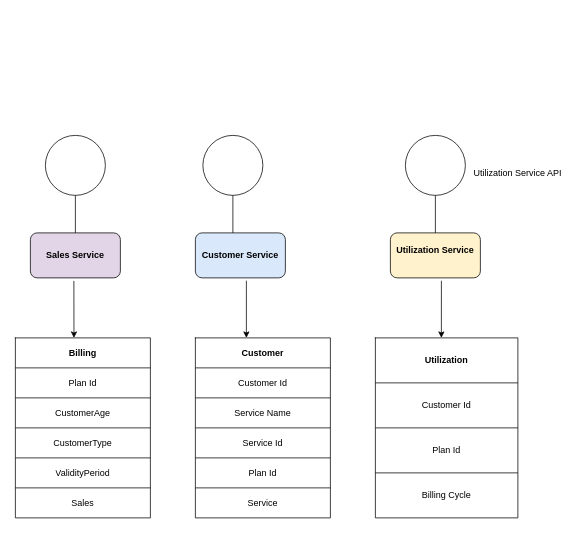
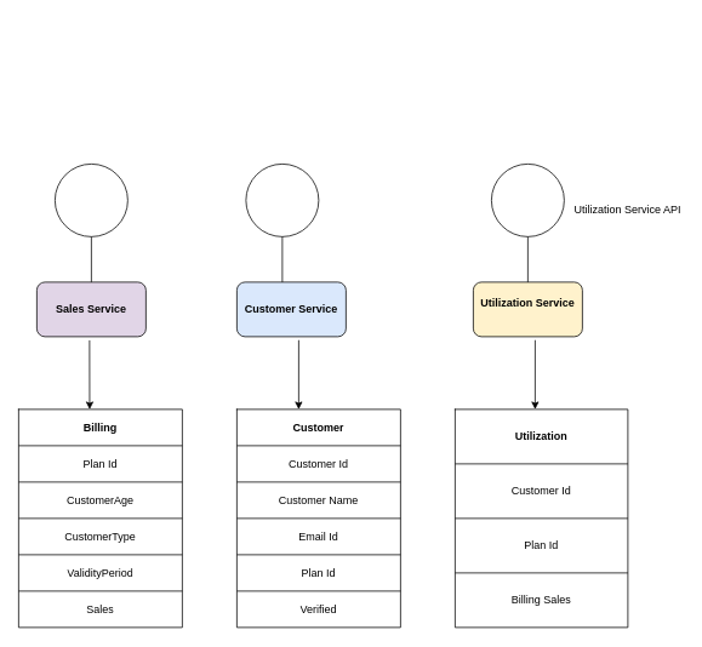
- <mxCell id="21" value="Service Name" style="shape=partialRectangle;html=1;whiteSpace=wrap;connectable=0;overflow=hidden;fillColor=none;top=0;left=0;bottom=0;right=0;pointerEvents=1;" parent="20" vertex="1"><mxGeometry width="180" height="40" as="geometry"><mxRectangle width="180" height="40" as="alternateBounds" /></mxGeometry></mxCell>
+ <mxCell id="21" value="Customer Name" style="shape=partialRectangle;html=1;whiteSpace=wrap;connectable=0;overflow=hidden;fillColor=none;top=0;left=0;bottom=0;right=0;pointerEvents=1;" parent="20" vertex="1"><mxGeometry width="180" height="40" as="geometry"><mxRectangle width="180" height="40" as="alternateBounds" /></mxGeometry></mxCell>
- <mxCell id="23" value="Service Id" style="shape=partialRectangle;html=1;whiteSpace=wrap;connectable=0;overflow=hidden;fillColor=none;top=0;left=0;bottom=0;right=0;pointerEvents=1;" parent="22" vertex="1"><mxGeometry width="180" height="40" as="geometry"><mxRectangle width="180" height="40" as="alternateBounds" /></mxGeometry></mxCell>
+ <mxCell id="23" value="Email Id" style="shape=partialRectangle;html=1;whiteSpace=wrap;connectable=0;overflow=hidden;fillColor=none;top=0;left=0;bottom=0;right=0;pointerEvents=1;" parent="22" vertex="1"><mxGeometry width="180" height="40" as="geometry"><mxRectangle width="180" height="40" as="alternateBounds" /></mxGeometry></mxCell>
- <mxCell id="36" value="Billing Cycle" style="shape=partialRectangle;html=1;whiteSpace=wrap;connectable=0;overflow=hidden;fillColor=none;top=0;left=0;bottom=0;right=0;pointerEvents=1;" parent="35" vertex="1"><mxGeometry width="190" height="60" as="geometry"><mxRectangle width="190" height="60" as="alternateBounds" /></mxGeometry></mxCell>
+ <mxCell id="36" value="Billing Sales" style="shape=partialRectangle;html=1;whiteSpace=wrap;connectable=0;overflow=hidden;fillColor=none;top=0;left=0;bottom=0;right=0;pointerEvents=1;" parent="35" vertex="1"><mxGeometry width="190" height="60" as="geometry"><mxRectangle width="190" height="60" as="alternateBounds" /></mxGeometry></mxCell>
- <mxCell id="27" value="Service" style="shape=partialRectangle;html=1;whiteSpace=wrap;connectable=0;overflow=hidden;fillColor=none;top=0;left=0;bottom=0;right=0;pointerEvents=1;" parent="26" vertex="1"><mxGeometry width="180" height="40" as="geometry"><mxRectangle width="180" height="40" as="alternateBounds" /></mxGeometry></mxCell>
+ <mxCell id="27" value="Verified" style="shape=partialRectangle;html=1;whiteSpace=wrap;connectable=0;overflow=hidden;fillColor=none;top=0;left=0;bottom=0;right=0;pointerEvents=1;" parent="26" vertex="1"><mxGeometry width="180" height="40" as="geometry"><mxRectangle width="180" height="40" as="alternateBounds" /></mxGeometry></mxCell>
